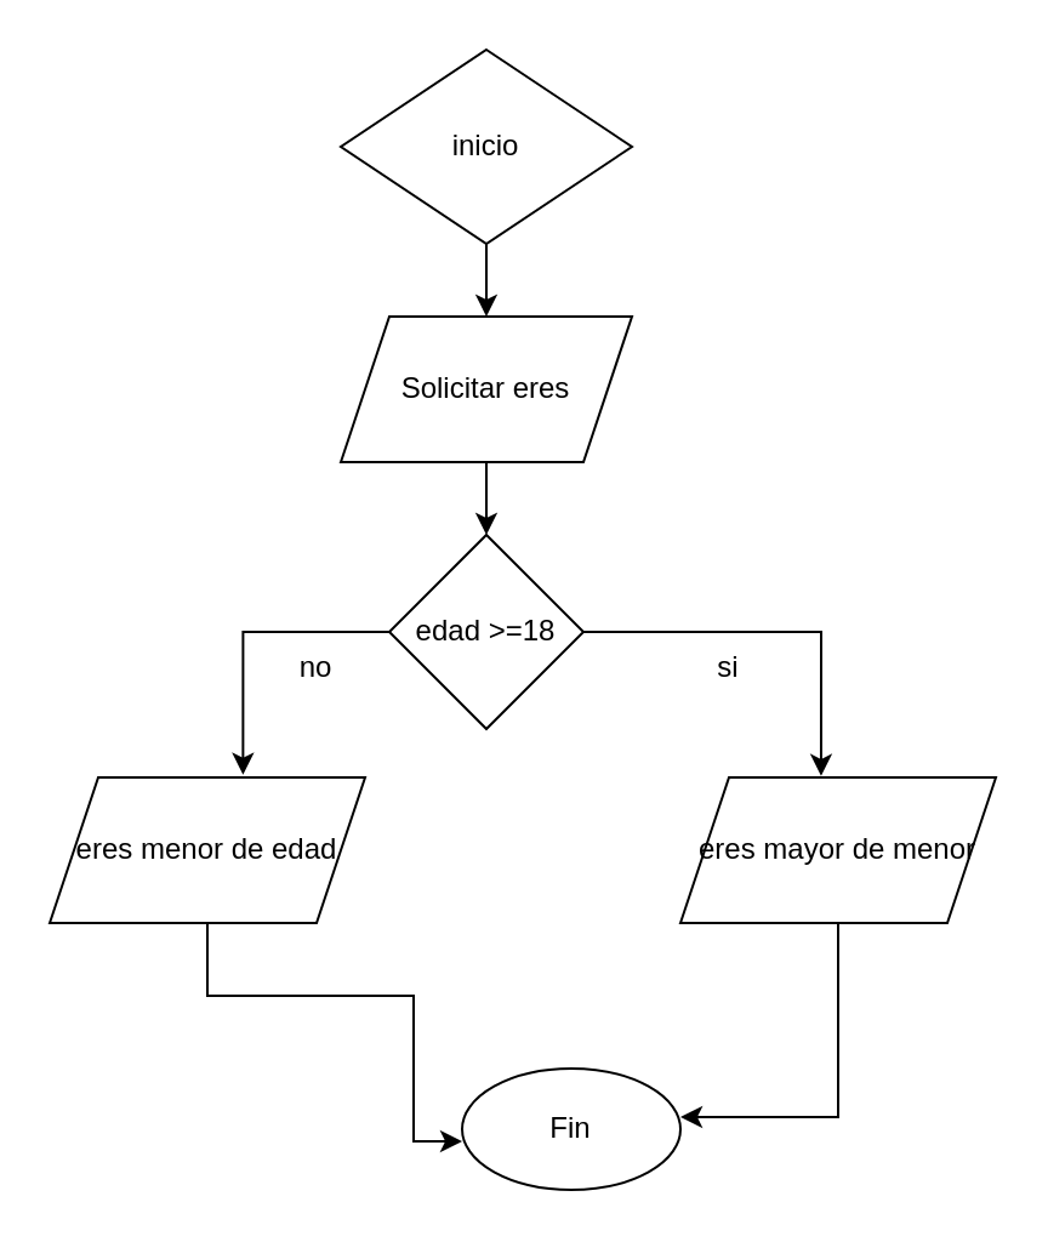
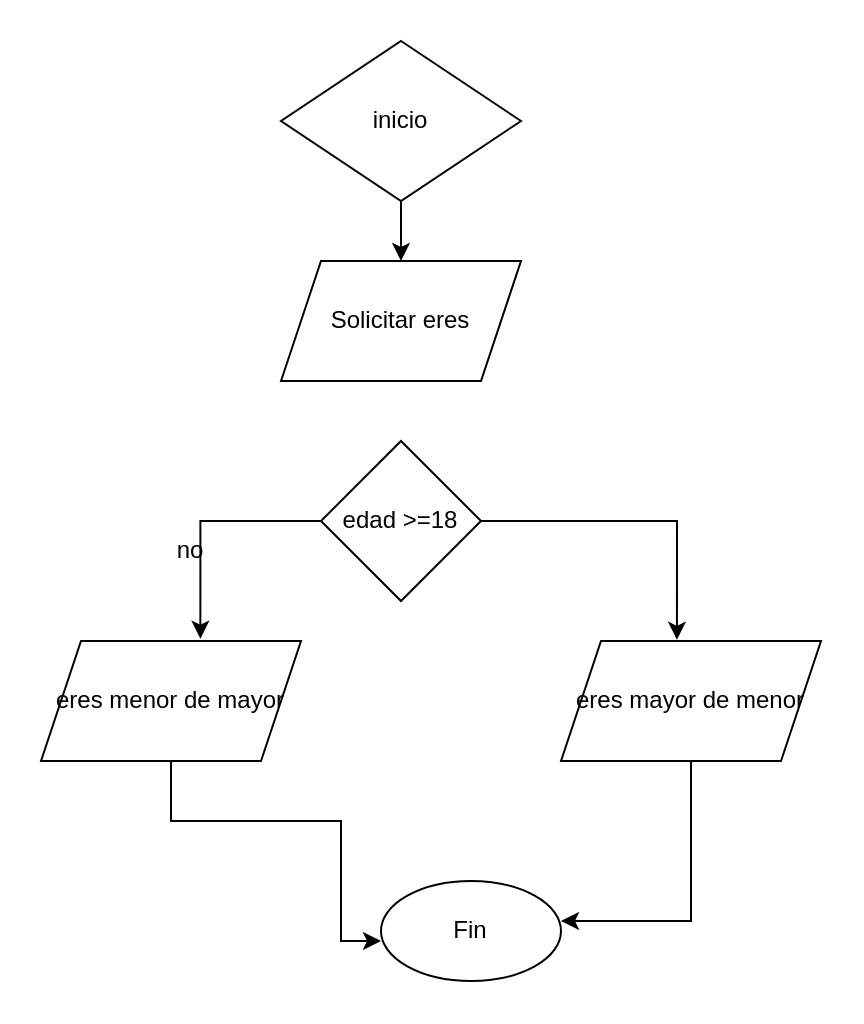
- <mxCell id="4" style="edgeStyle=orthogonalEdgeStyle;rounded=0;orthogonalLoop=1;jettySize=auto;html=1;entryX=0.5;entryY=0;entryDx=0;entryDy=0;" edge="1" parent="1" source="5" target="6"><mxGeometry relative="1" as="geometry" /></mxCell>
- <mxCell id="15" value="no" style="text;html=1;align=center;verticalAlign=middle;whiteSpace=wrap;rounded=0;" vertex="1" parent="1"><mxGeometry x="100" y="260" width="60" height="30" as="geometry" /></mxCell>
+ <mxCell id="15" value="no" style="text;html=1;align=center;verticalAlign=middle;whiteSpace=wrap;rounded=0;" vertex="1" parent="1"><mxGeometry x="65" y="260" width="60" height="30" as="geometry" /></mxCell>
- <mxCell id="14" value="si" style="text;html=1;align=center;verticalAlign=middle;whiteSpace=wrap;rounded=0;" vertex="1" parent="1"><mxGeometry x="270" y="260" width="60" height="30" as="geometry" /></mxCell>
- <mxCell id="9" value="eres menor de edad" style="shape=parallelogram;perimeter=parallelogramPerimeter;whiteSpace=wrap;html=1;fixedSize=1;" vertex="1" parent="1"><mxGeometry x="20" y="320" width="130" height="60" as="geometry" /></mxCell>
+ <mxCell id="9" value="eres menor de mayor" style="shape=parallelogram;perimeter=parallelogramPerimeter;whiteSpace=wrap;html=1;fixedSize=1;" vertex="1" parent="1"><mxGeometry x="20" y="320" width="130" height="60" as="geometry" /></mxCell>
